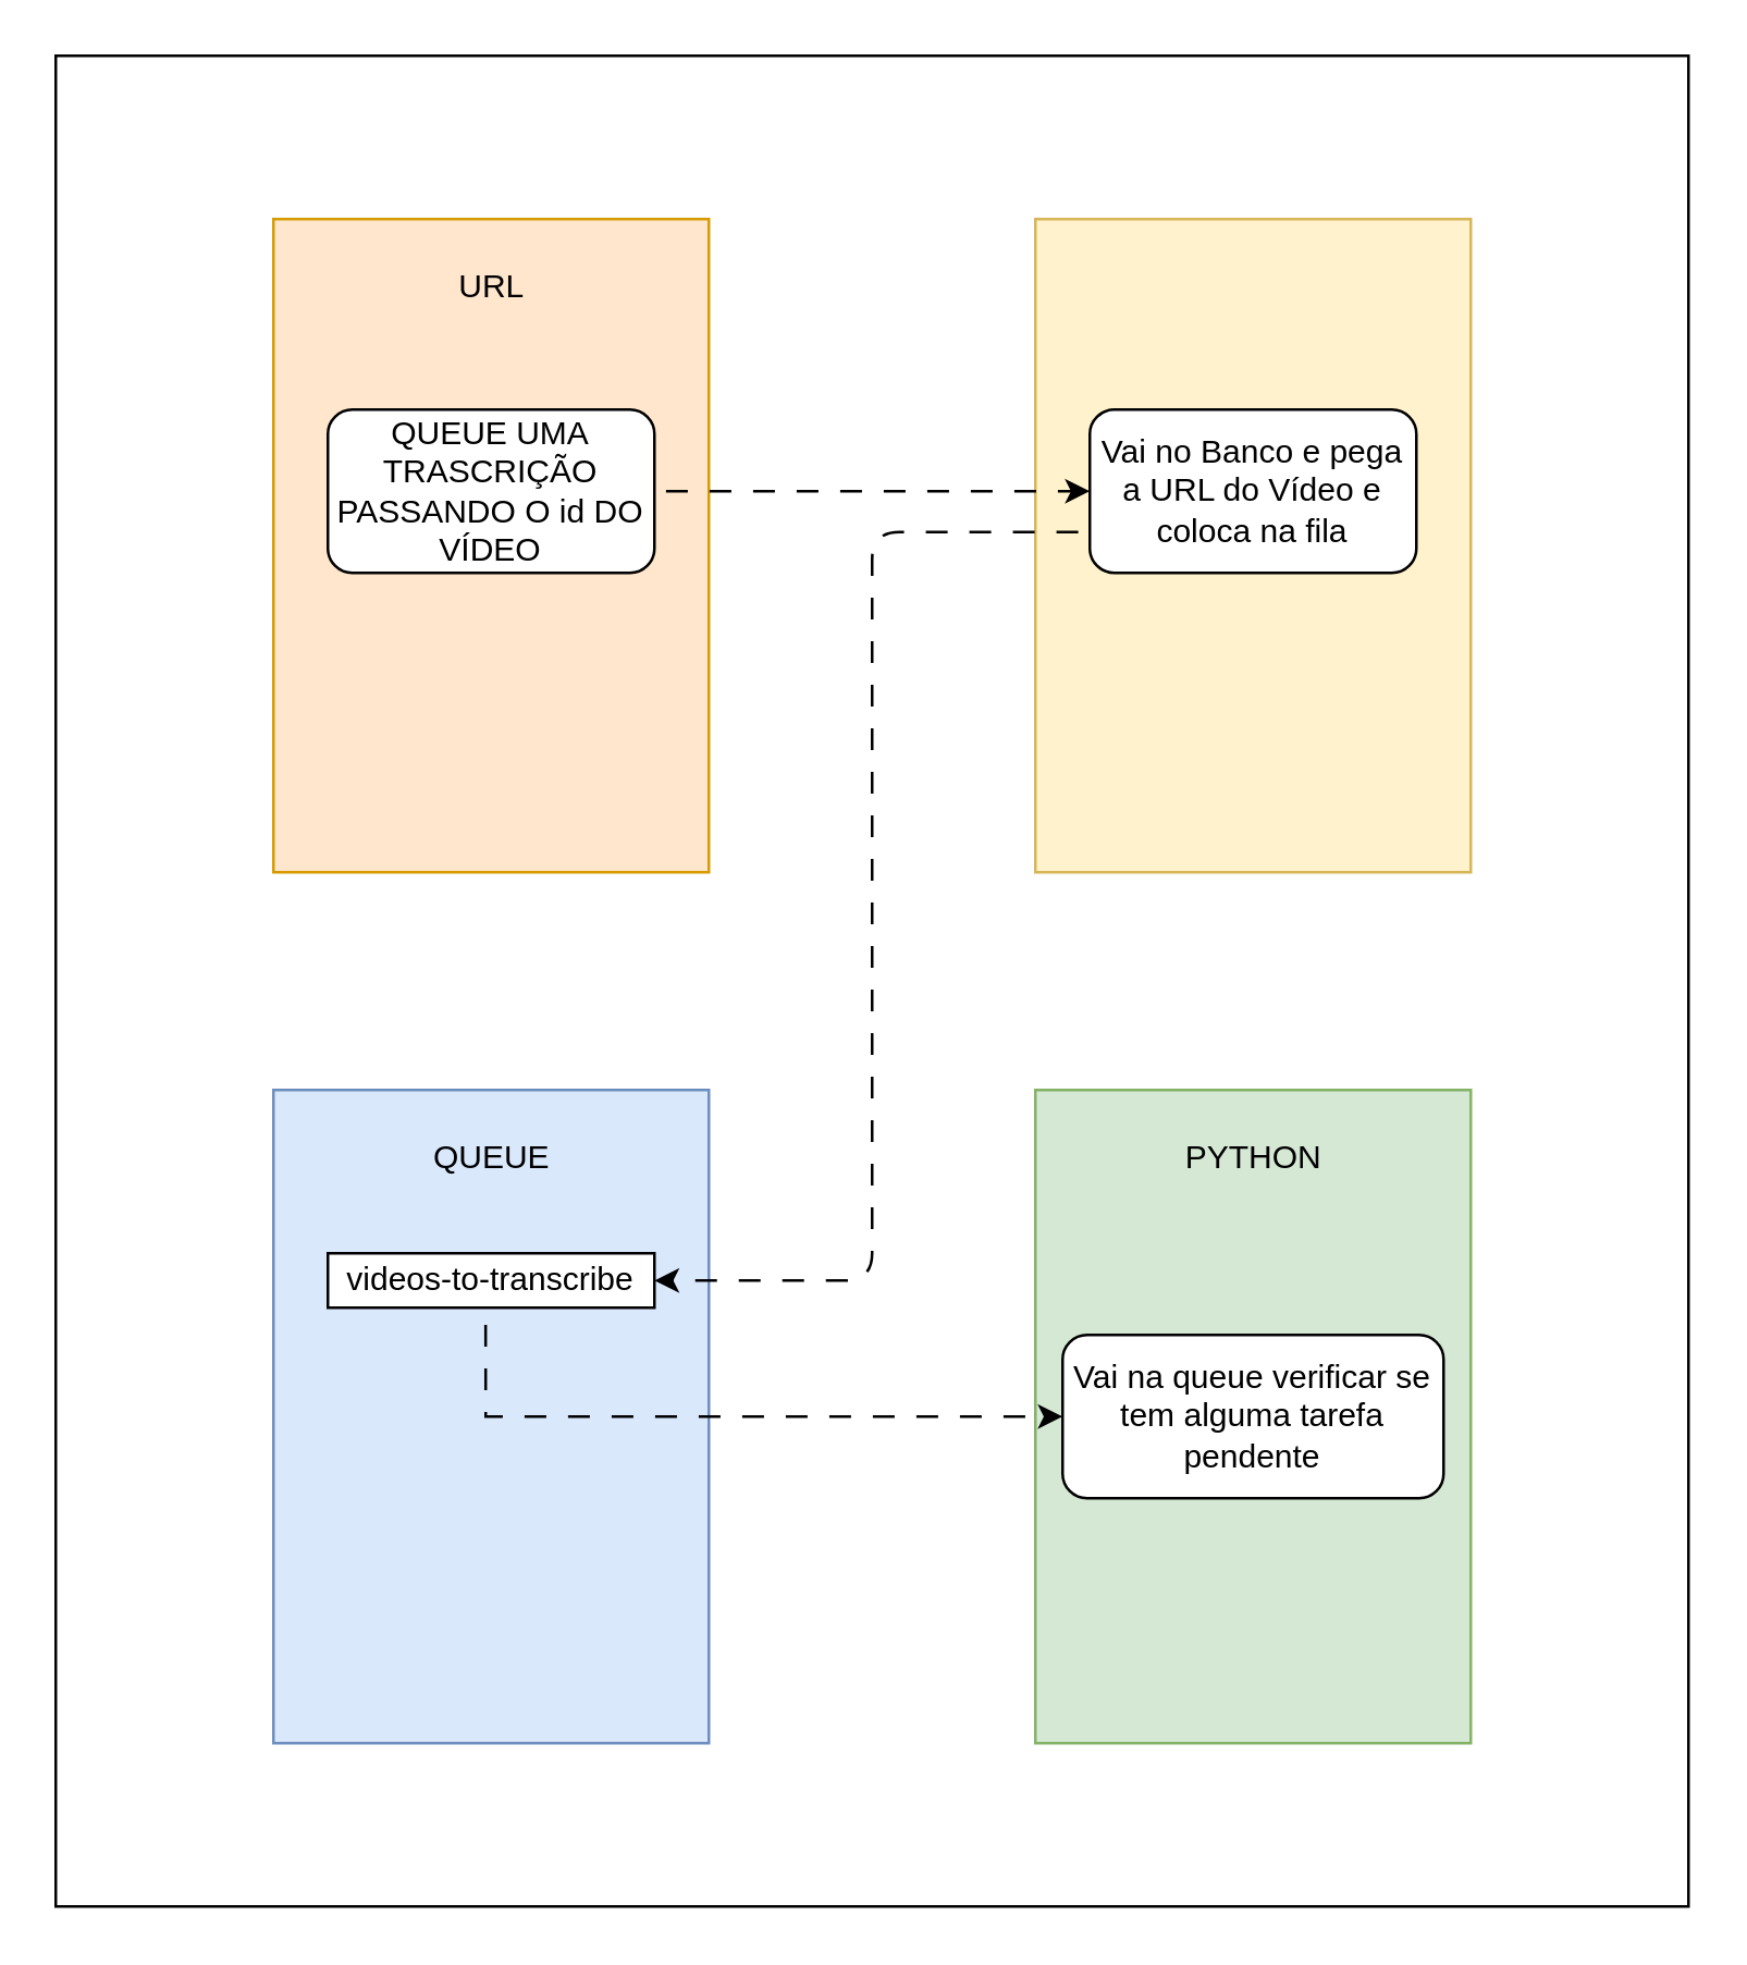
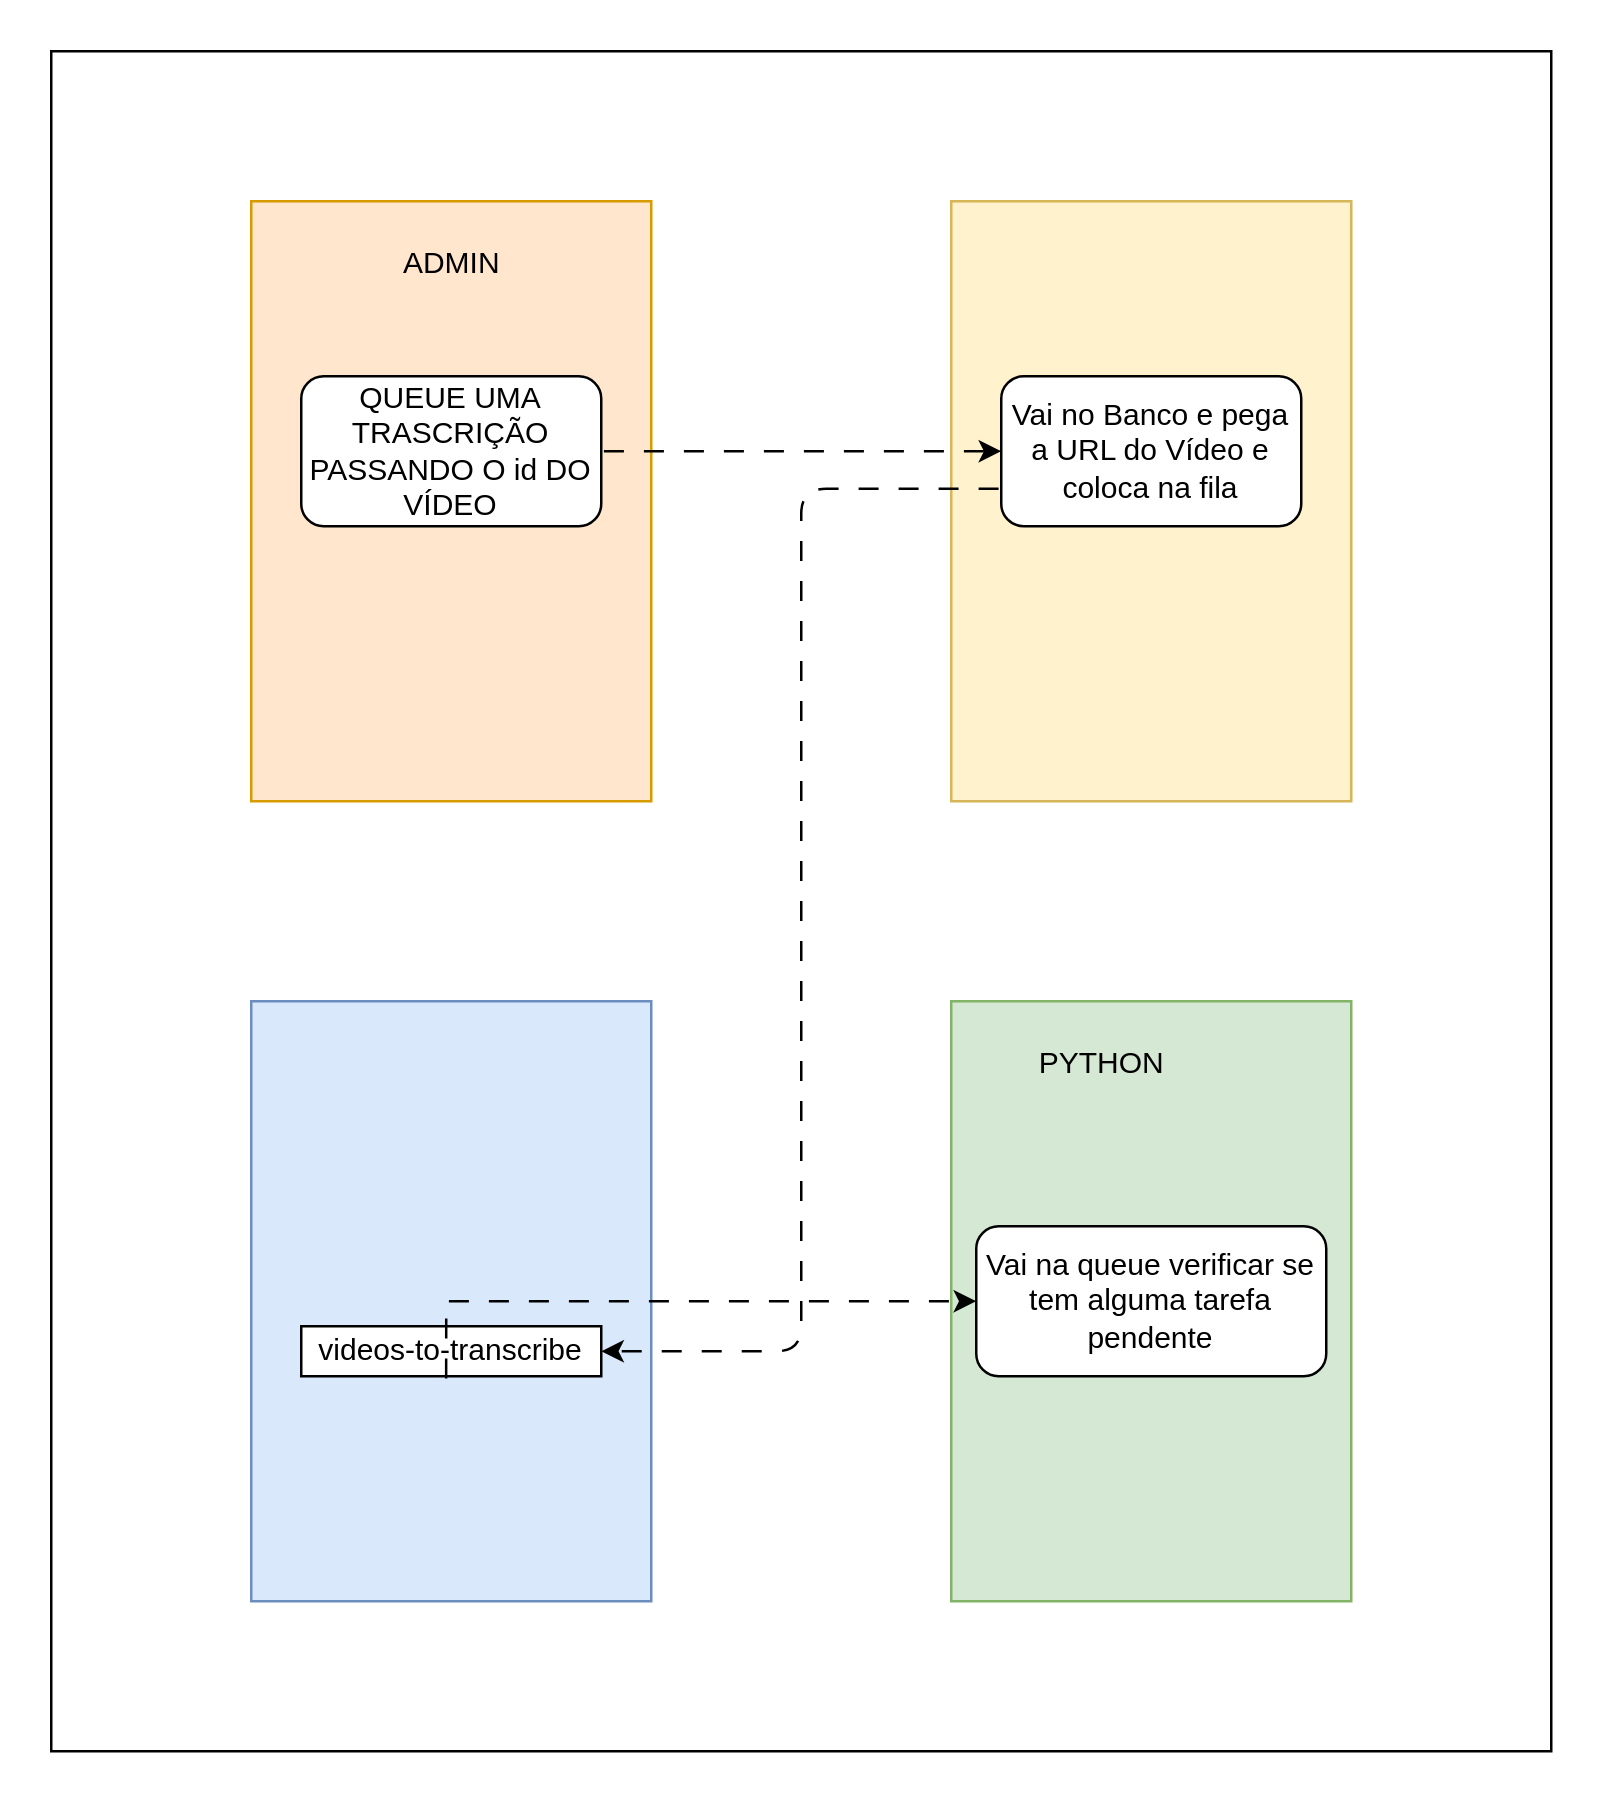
- <mxCell id="7" value="URL" style="text;html=1;align=center;verticalAlign=middle;resizable=0;points=[];autosize=1;strokeColor=none;fillColor=none;" vertex="1" parent="1"><mxGeometry x="150" y="90" width="60" height="30" as="geometry" /></mxCell>
+ <mxCell id="7" value="ADMIN" style="text;html=1;align=center;verticalAlign=middle;resizable=0;points=[];autosize=1;strokeColor=none;fillColor=none;" vertex="1" parent="1"><mxGeometry x="150" y="90" width="60" height="30" as="geometry" /></mxCell>
- <mxCell id="8" value="QUEUE" style="text;html=1;align=center;verticalAlign=middle;resizable=0;points=[];autosize=1;strokeColor=none;fillColor=none;" vertex="1" parent="1"><mxGeometry x="145" y="410" width="70" height="30" as="geometry" /></mxCell>
- <mxCell id="9" value="PYTHON" style="text;html=1;align=center;verticalAlign=middle;resizable=0;points=[];autosize=1;strokeColor=none;fillColor=none;" vertex="1" parent="1"><mxGeometry x="425" y="410" width="70" height="30" as="geometry" /></mxCell>
+ <mxCell id="9" value="PYTHON" style="text;html=1;align=center;verticalAlign=middle;resizable=0;points=[];autosize=1;strokeColor=none;fillColor=none;" vertex="1" parent="1"><mxGeometry x="405" y="410" width="70" height="30" as="geometry" /></mxCell>
- <mxCell id="15" value="videos-to-transcribe" style="rounded=0;whiteSpace=wrap;html=1;" vertex="1" parent="1"><mxGeometry x="120" y="460" width="120" height="20" as="geometry" /></mxCell>
+ <mxCell id="15" value="videos-to-transcribe" style="rounded=0;whiteSpace=wrap;html=1;" vertex="1" parent="1"><mxGeometry x="120" y="530" width="120" height="20" as="geometry" /></mxCell>
